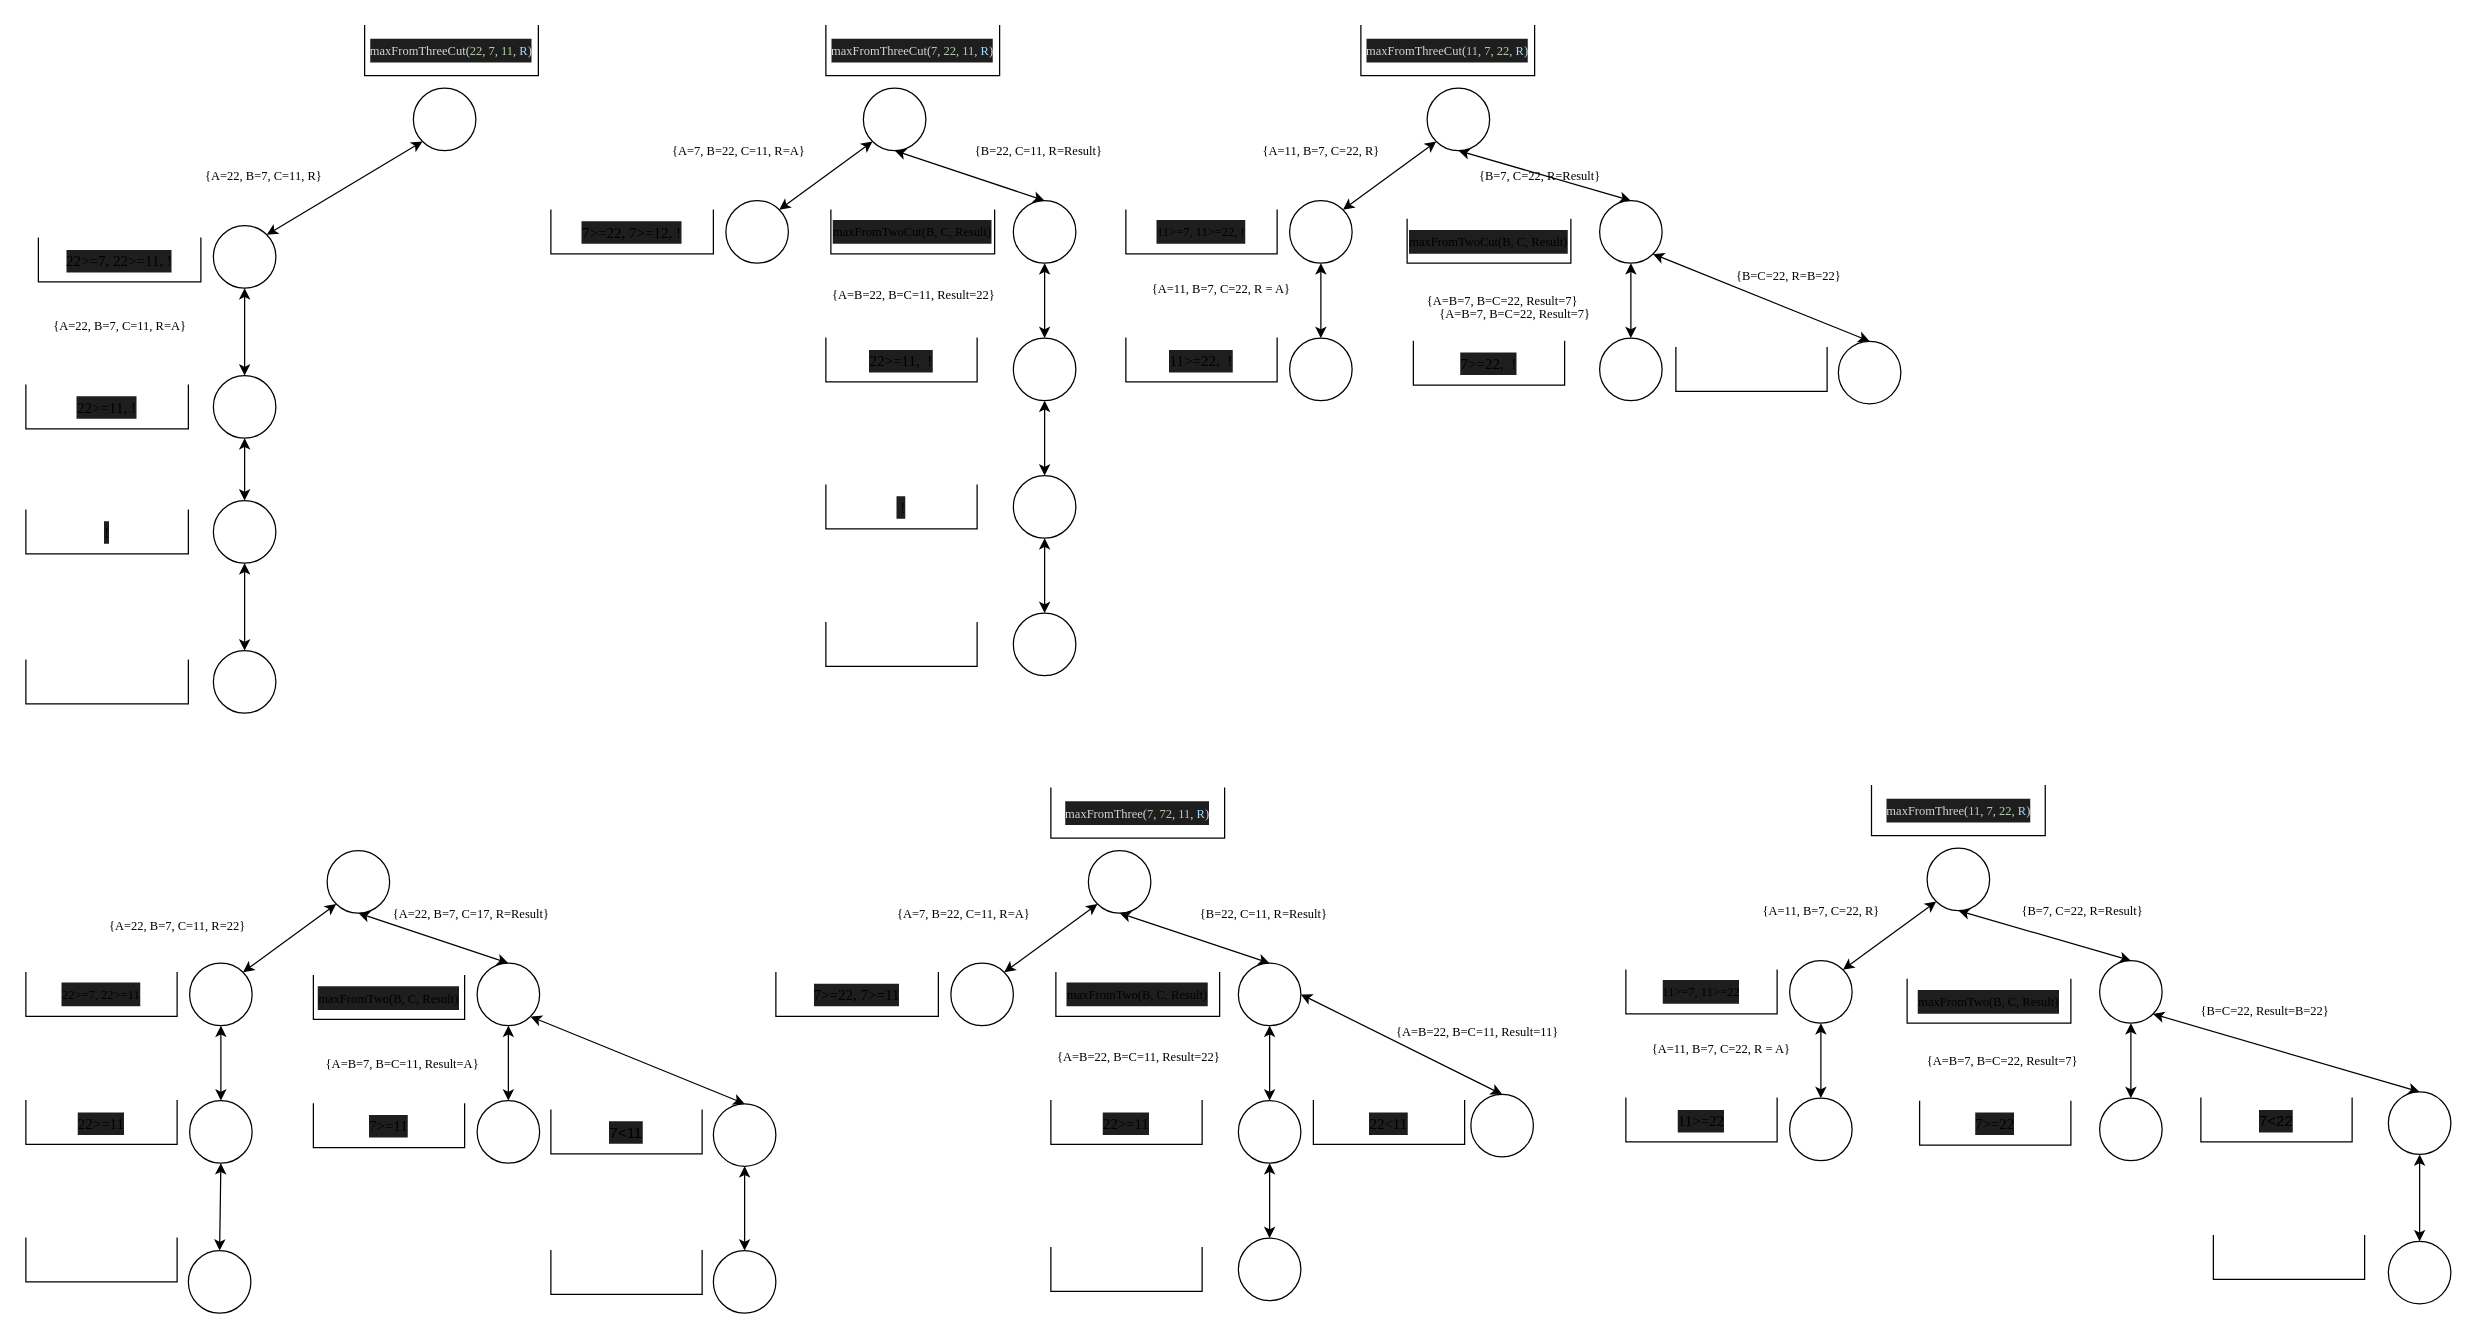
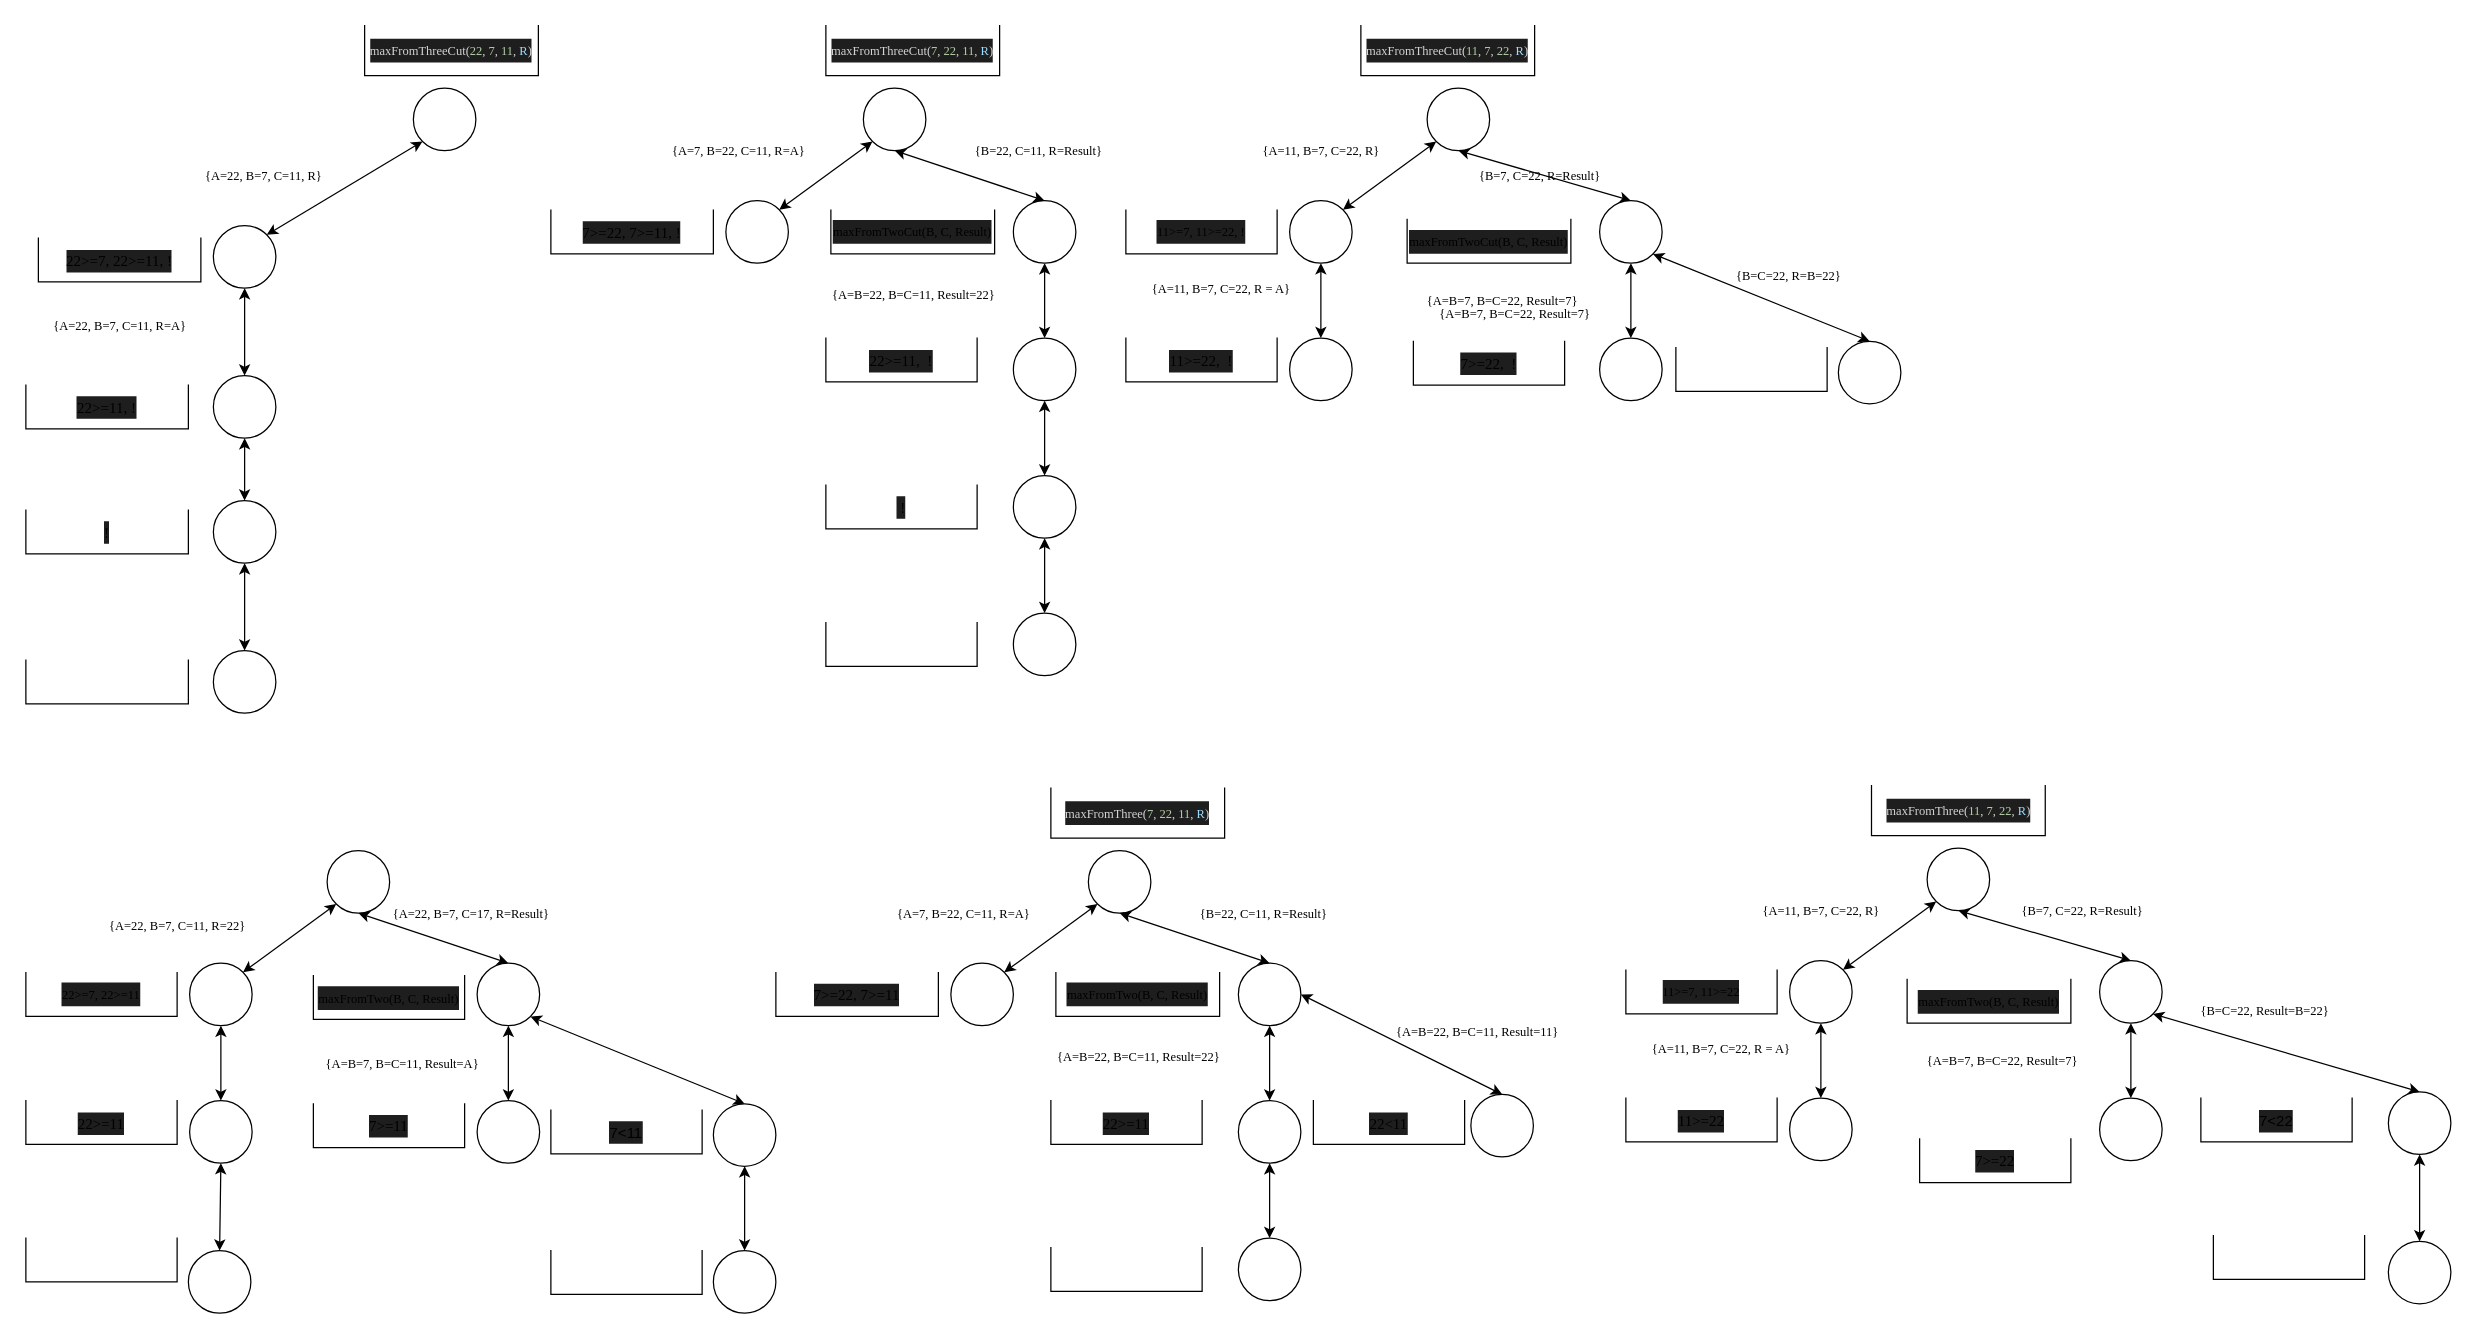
- <mxCell id="22" value="&lt;p style=&quot;background-color: rgb(30 , 30 , 30) ; line-height: 18px&quot;&gt;&lt;font face=&quot;Times New Roman&quot; style=&quot;font-size: 12px&quot;&gt;7&amp;gt;=22, 7&amp;gt;=12, !&lt;/font&gt;&lt;/p&gt;" style="shape=partialRectangle;whiteSpace=wrap;html=1;bottom=1;right=1;left=1;top=0;fillColor=none;routingCenterX=-0.5;" vertex="1" parent="1"><mxGeometry x="440" y="167.5" width="130" height="35" as="geometry" /></mxCell>
+ <mxCell id="22" value="&lt;p style=&quot;background-color: rgb(30 , 30 , 30) ; line-height: 18px&quot;&gt;&lt;font face=&quot;Times New Roman&quot; style=&quot;font-size: 12px&quot;&gt;7&amp;gt;=22, 7&amp;gt;=11, !&lt;/font&gt;&lt;/p&gt;" style="shape=partialRectangle;whiteSpace=wrap;html=1;bottom=1;right=1;left=1;top=0;fillColor=none;routingCenterX=-0.5;" vertex="1" parent="1"><mxGeometry x="440" y="167.5" width="130" height="35" as="geometry" /></mxCell>
- <mxCell id="102" value="&lt;p style=&quot;background-color: rgb(30 , 30 , 30) ; line-height: 18px&quot;&gt;&lt;font face=&quot;Times New Roman&quot; style=&quot;font-size: 10px&quot;&gt;&lt;font color=&quot;#d4d4d4&quot;&gt;maxFromThree(&lt;/font&gt;&lt;font color=&quot;#b5cea8&quot;&gt;7&lt;/font&gt;&lt;font color=&quot;#d4d4d4&quot;&gt;, &lt;/font&gt;&lt;span style=&quot;color: rgb(181 , 206 , 168)&quot;&gt;72&lt;/span&gt;&lt;font color=&quot;#d4d4d4&quot;&gt;, &lt;/font&gt;&lt;font color=&quot;#b5cea8&quot;&gt;11&lt;/font&gt;&lt;font color=&quot;#d4d4d4&quot;&gt;,&amp;nbsp;&lt;/font&gt;&lt;span style=&quot;color: rgb(156 , 220 , 254)&quot;&gt;R&lt;/span&gt;&lt;font color=&quot;#d4d4d4&quot;&gt;)&lt;/font&gt;&lt;/font&gt;&lt;/p&gt;" style="shape=partialRectangle;whiteSpace=wrap;html=1;bottom=1;right=1;left=1;top=0;fillColor=none;routingCenterX=-0.5;" vertex="1" parent="1"><mxGeometry x="840" y="630" width="139" height="40" as="geometry" /></mxCell>
+ <mxCell id="102" value="&lt;p style=&quot;background-color: rgb(30 , 30 , 30) ; line-height: 18px&quot;&gt;&lt;font face=&quot;Times New Roman&quot; style=&quot;font-size: 10px&quot;&gt;&lt;font color=&quot;#d4d4d4&quot;&gt;maxFromThree(&lt;/font&gt;&lt;font color=&quot;#b5cea8&quot;&gt;7&lt;/font&gt;&lt;font color=&quot;#d4d4d4&quot;&gt;, &lt;/font&gt;&lt;span style=&quot;color: rgb(181 , 206 , 168)&quot;&gt;22&lt;/span&gt;&lt;font color=&quot;#d4d4d4&quot;&gt;, &lt;/font&gt;&lt;font color=&quot;#b5cea8&quot;&gt;11&lt;/font&gt;&lt;font color=&quot;#d4d4d4&quot;&gt;,&amp;nbsp;&lt;/font&gt;&lt;span style=&quot;color: rgb(156 , 220 , 254)&quot;&gt;R&lt;/span&gt;&lt;font color=&quot;#d4d4d4&quot;&gt;)&lt;/font&gt;&lt;/font&gt;&lt;/p&gt;" style="shape=partialRectangle;whiteSpace=wrap;html=1;bottom=1;right=1;left=1;top=0;fillColor=none;routingCenterX=-0.5;" vertex="1" parent="1"><mxGeometry x="840" y="630" width="139" height="40" as="geometry" /></mxCell>
- <mxCell id="115" value="&lt;p style=&quot;background-color: rgb(30 , 30 , 30) ; line-height: 18px&quot;&gt;&lt;font face=&quot;Times New Roman&quot; style=&quot;font-size: 12px&quot;&gt;7&amp;gt;=22&lt;/font&gt;&lt;/p&gt;" style="shape=partialRectangle;whiteSpace=wrap;html=1;bottom=1;right=1;left=1;top=0;fillColor=none;routingCenterX=-0.5;" vertex="1" parent="1"><mxGeometry x="1535" y="880.5" width="121" height="35" as="geometry" /></mxCell>
+ <mxCell id="115" value="&lt;p style=&quot;background-color: rgb(30 , 30 , 30) ; line-height: 18px&quot;&gt;&lt;font face=&quot;Times New Roman&quot; style=&quot;font-size: 12px&quot;&gt;7&amp;gt;=22&lt;/font&gt;&lt;/p&gt;" style="shape=partialRectangle;whiteSpace=wrap;html=1;bottom=1;right=1;left=1;top=0;fillColor=none;routingCenterX=-0.5;" vertex="1" parent="1"><mxGeometry x="1535" y="910.5" width="121" height="35" as="geometry" /></mxCell>
